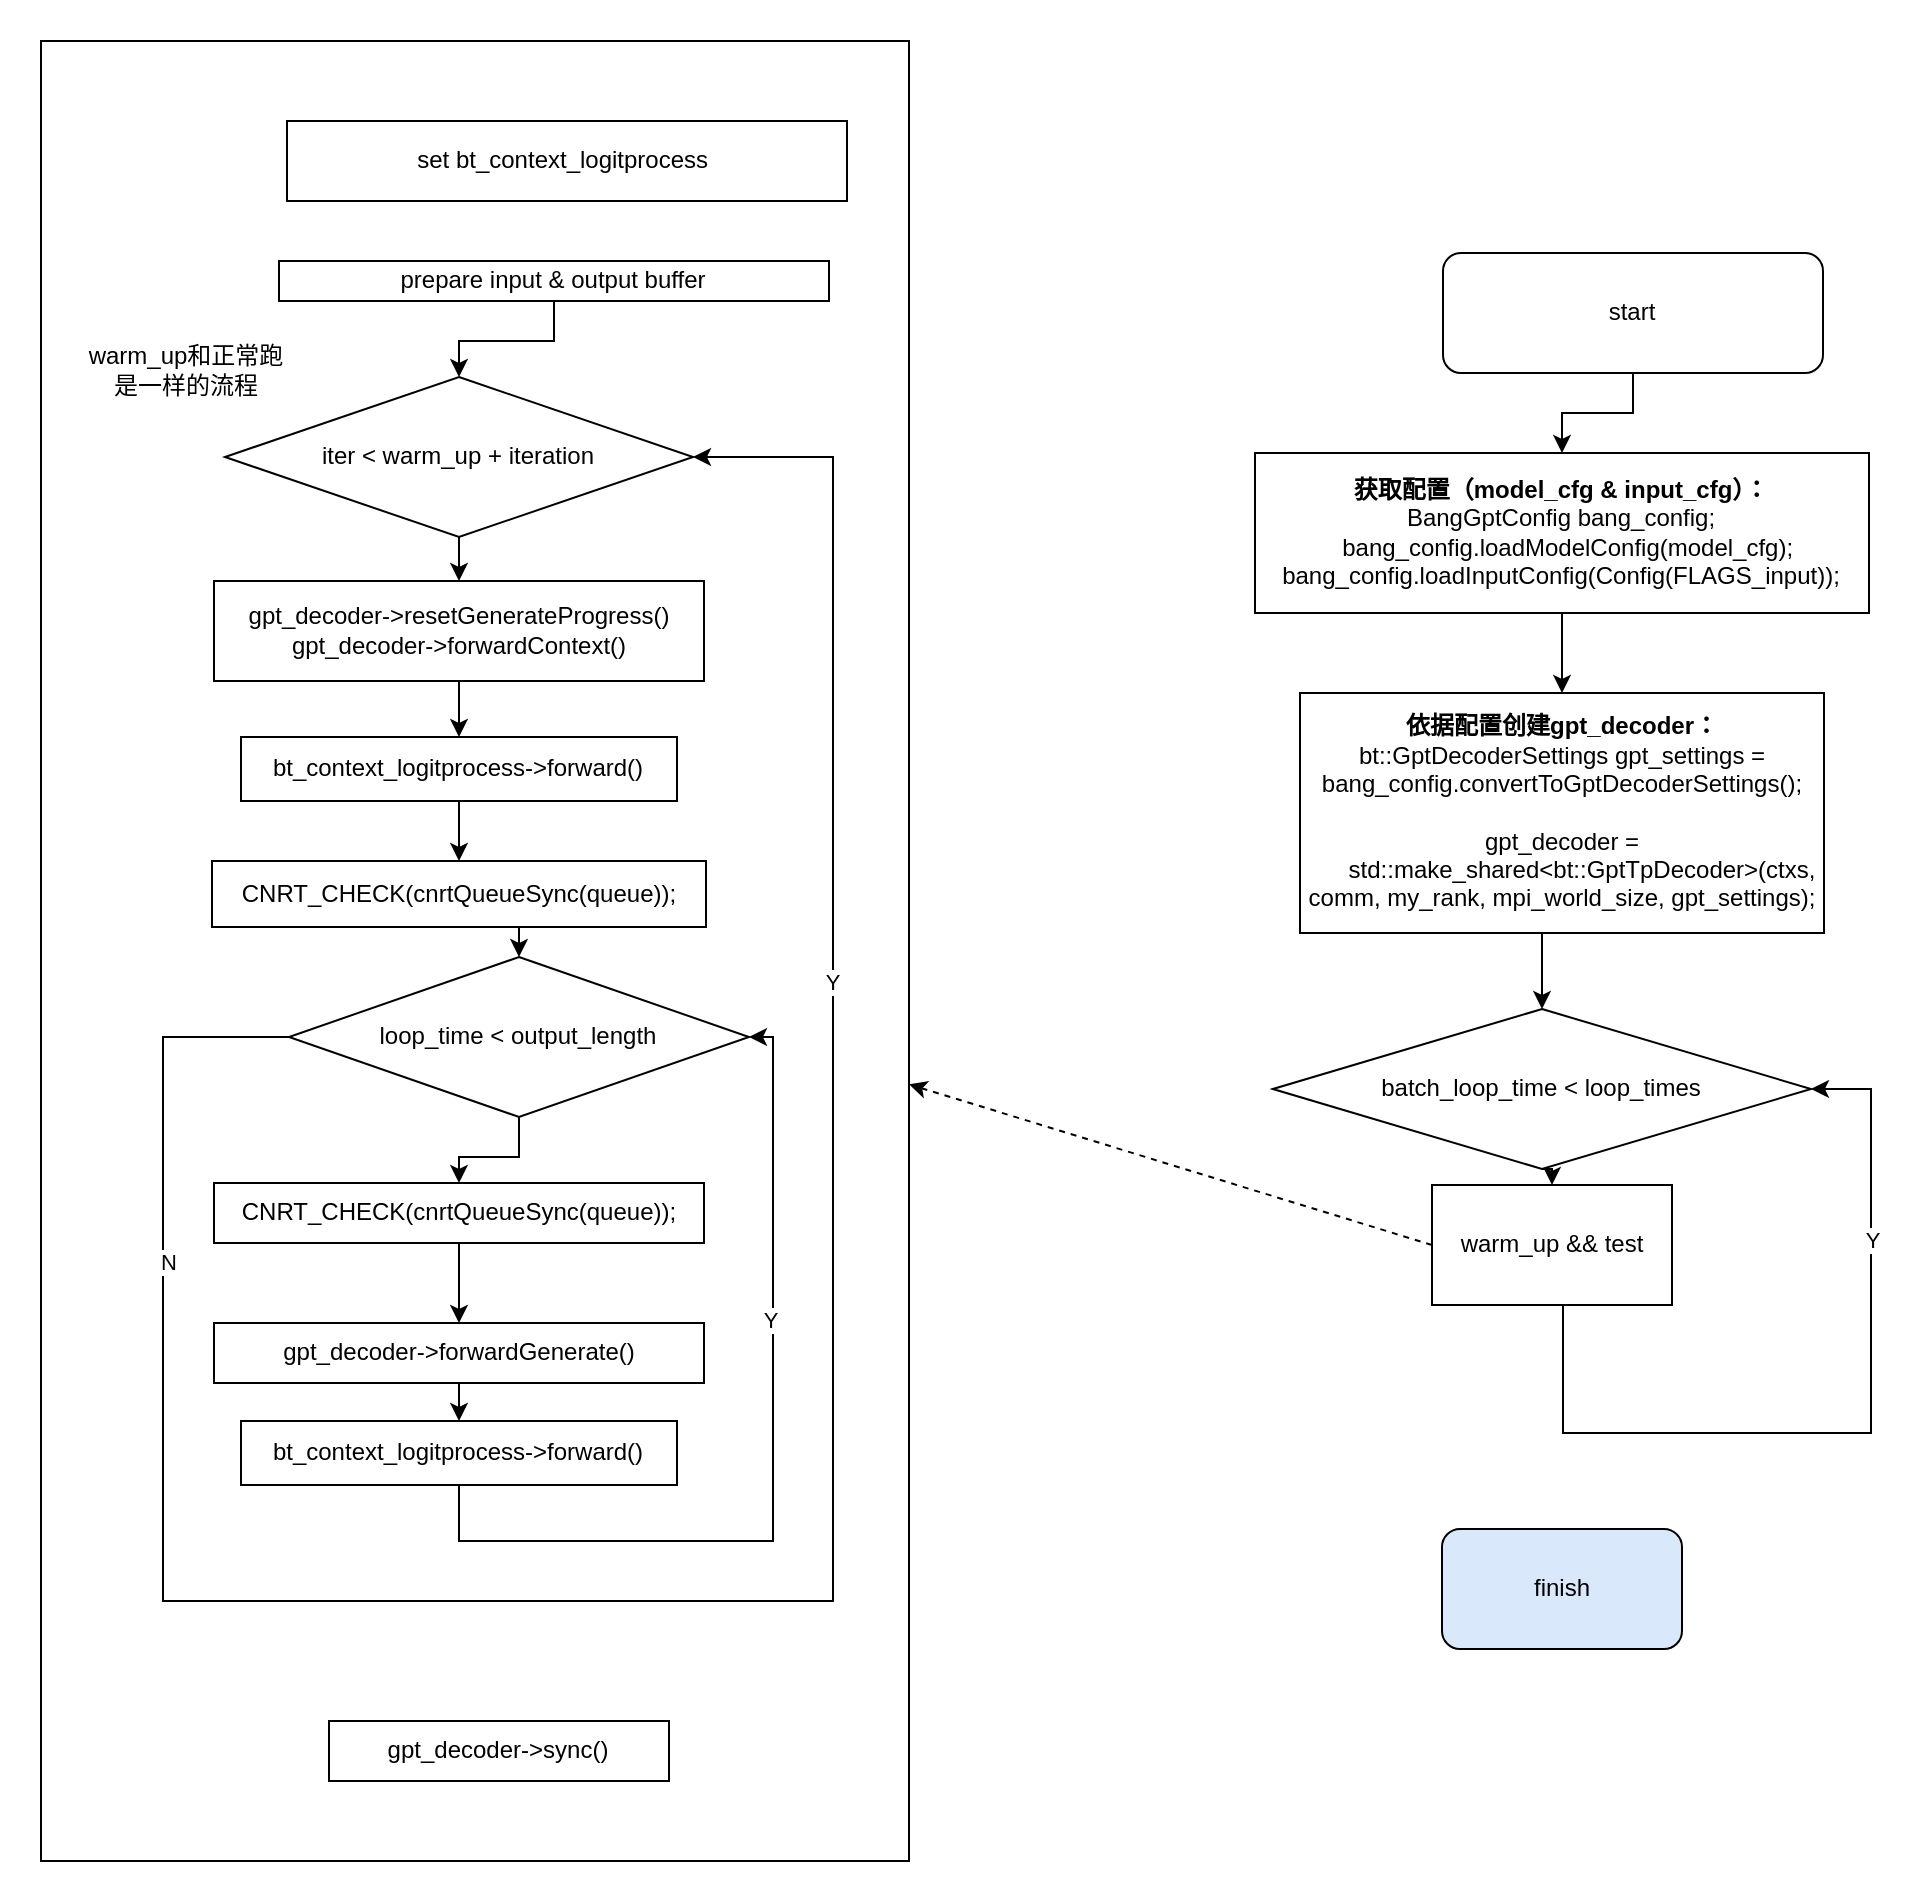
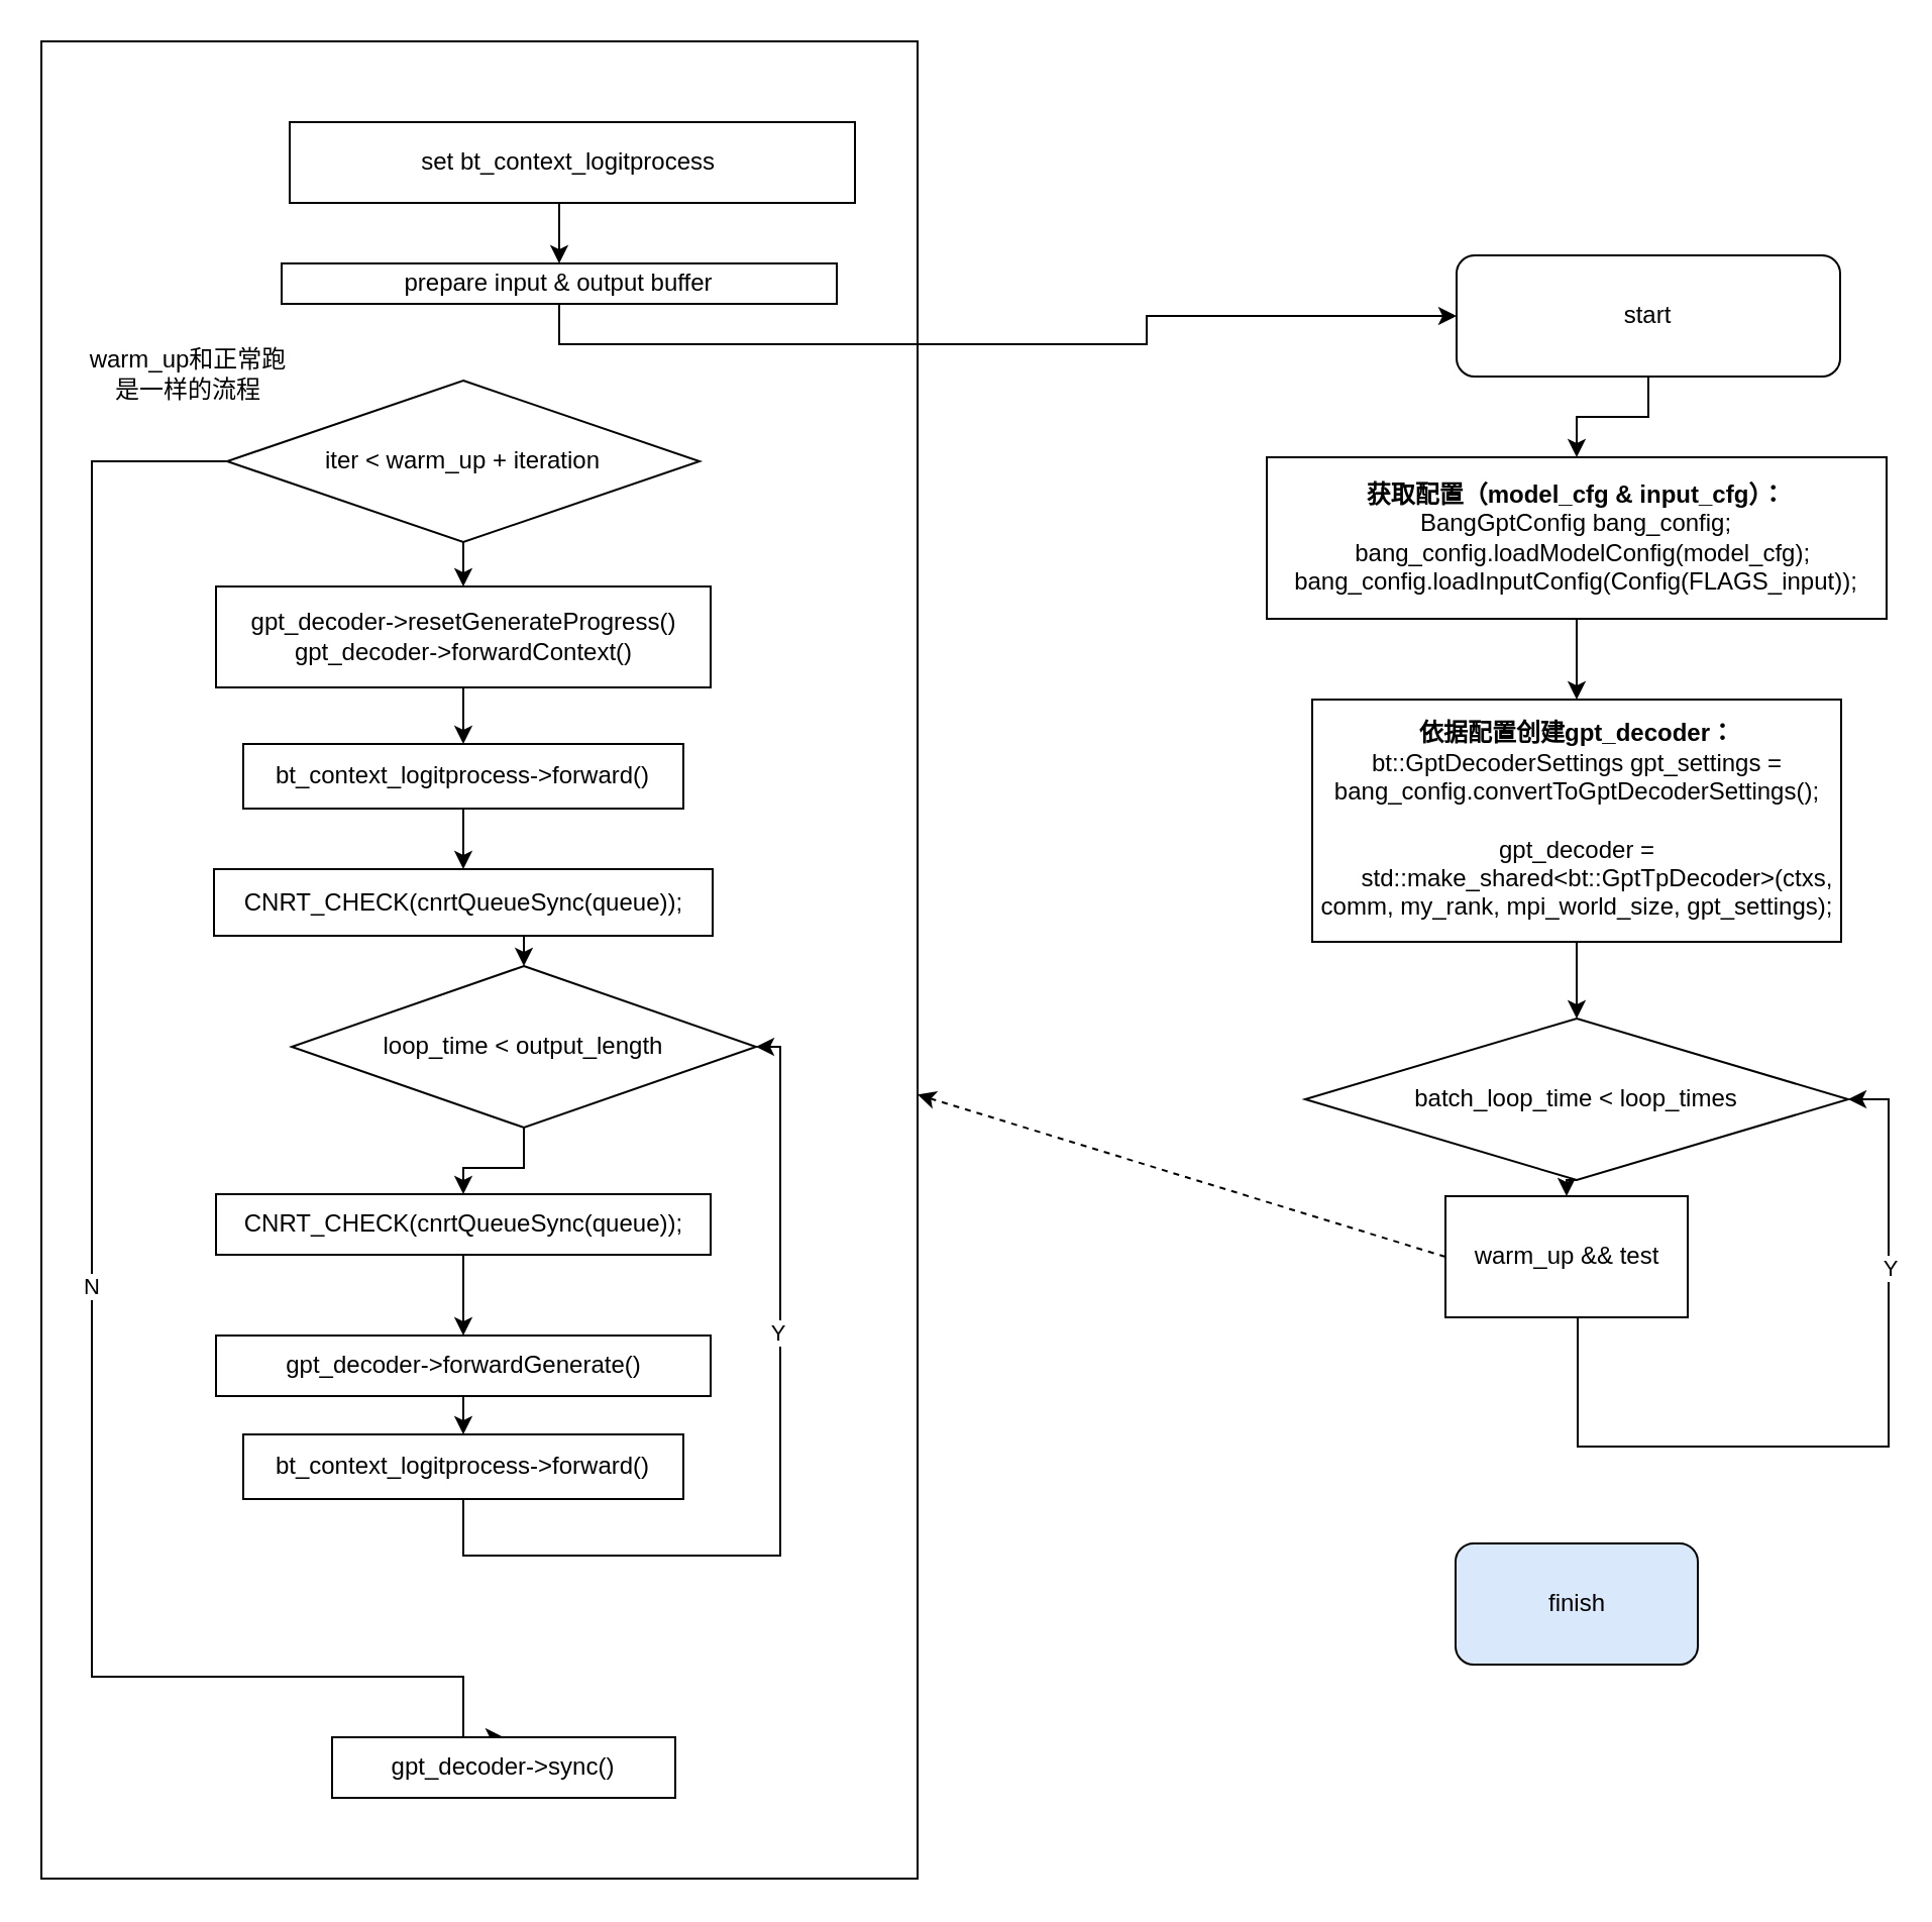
+ <mxCell id="41" style="edgeStyle=orthogonalEdgeStyle;rounded=0;orthogonalLoop=1;jettySize=auto;html=1;exitX=0.5;exitY=1;exitDx=0;exitDy=0;entryX=0.5;entryY=0;entryDx=0;entryDy=0;" edge="1" parent="1" source="42" target="36"><mxGeometry relative="1" as="geometry" /></mxCell>
- <mxCell id="35" style="edgeStyle=orthogonalEdgeStyle;rounded=0;orthogonalLoop=1;jettySize=auto;html=1;exitX=0.5;exitY=1;exitDx=0;exitDy=0;entryX=0.5;entryY=0;entryDx=0;entryDy=0;" edge="1" parent="1" source="36" target="6"><mxGeometry relative="1" as="geometry" /></mxCell>
+ <mxCell id="35" style="edgeStyle=orthogonalEdgeStyle;rounded=0;orthogonalLoop=1;jettySize=auto;html=1;exitX=0.5;exitY=1;exitDx=0;exitDy=0;" edge="1" parent="1" source="36" target="31"><mxGeometry relative="1" as="geometry" /></mxCell>
- <mxCell id="25" value="batch_loop_time &amp;lt; loop_times" style="rhombus;whiteSpace=wrap;html=1;" vertex="1" parent="1"><mxGeometry x="636" y="504" width="269" height="80" as="geometry" /></mxCell>
+ <mxCell id="25" value="batch_loop_time &amp;lt; loop_times" style="rhombus;whiteSpace=wrap;html=1;" vertex="1" parent="1"><mxGeometry x="646" y="504" width="269" height="80" as="geometry" /></mxCell>
+ <mxCell id="4" style="edgeStyle=orthogonalEdgeStyle;rounded=0;orthogonalLoop=1;jettySize=auto;html=1;exitX=0;exitY=0.5;exitDx=0;exitDy=0;entryX=0.5;entryY=0;entryDx=0;entryDy=0;" edge="1" parent="1" source="6" target="11"><mxGeometry relative="1" as="geometry"><Array as="points"><mxPoint x="45" y="228" /><mxPoint x="45" y="830" /><mxPoint x="229" y="830" /></Array></mxGeometry></mxCell>
+ <mxCell id="5" value="N" style="edgeLabel;html=1;align=center;verticalAlign=middle;resizable=0;points=[];" vertex="1" connectable="0" parent="4"><mxGeometry x="0.051" y="-1" relative="1" as="geometry"><mxPoint as="offset" /></mxGeometry></mxCell>
- <mxCell id="16" style="edgeStyle=orthogonalEdgeStyle;rounded=0;orthogonalLoop=1;jettySize=auto;html=1;exitX=0;exitY=0.5;exitDx=0;exitDy=0;entryX=1;entryY=0.5;entryDx=0;entryDy=0;" edge="1" parent="1" source="19" target="6"><mxGeometry relative="1" as="geometry"><Array as="points"><mxPoint x="81" y="518" /><mxPoint x="81" y="800" /><mxPoint x="416" y="800" /><mxPoint x="416" y="228" /></Array></mxGeometry></mxCell>
- <mxCell id="17" value="Y" style="edgeLabel;html=1;align=center;verticalAlign=middle;resizable=0;points=[];" vertex="1" connectable="0" parent="16"><mxGeometry x="0.498" y="1" relative="1" as="geometry"><mxPoint as="offset" /></mxGeometry></mxCell>
- <mxCell id="18" value="N" style="edgeLabel;html=1;align=center;verticalAlign=middle;resizable=0;points=[];" vertex="1" connectable="0" parent="16"><mxGeometry x="-0.736" y="2" relative="1" as="geometry"><mxPoint as="offset" /></mxGeometry></mxCell>
